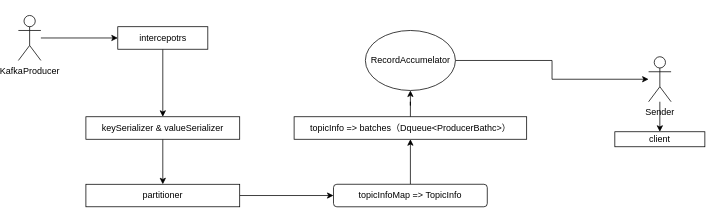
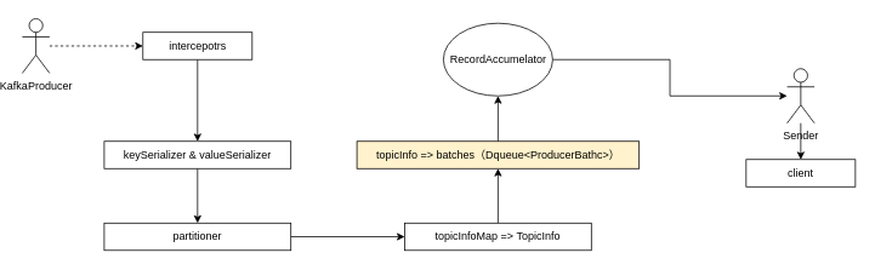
- <mxCell id="2" value="" style="edgeStyle=orthogonalEdgeStyle;rounded=0;orthogonalLoop=1;jettySize=auto;html=1;" edge="1" parent="1" source="3" target="7"><mxGeometry relative="1" as="geometry" /></mxCell>
+ <mxCell id="2" value="" style="edgeStyle=orthogonalEdgeStyle;rounded=0;orthogonalLoop=1;jettySize=auto;html=1;dashed=1;" edge="1" parent="1" source="3" target="7"><mxGeometry relative="1" as="geometry" /></mxCell>
- <mxCell id="5" value="RecordAccumelator" style="ellipse;whiteSpace=wrap;html=1;" vertex="1" parent="1"><mxGeometry x="482.5" y="40" width="120" height="80" as="geometry" /></mxCell>
+ <mxCell id="5" value="RecordAccumelator" style="ellipse;whiteSpace=wrap;html=1;" vertex="1" parent="1"><mxGeometry x="482.5" y="25" width="120" height="80" as="geometry" /></mxCell>
- <mxCell id="15" value="topicInfo =&amp;gt; batches（Dqueue&amp;lt;ProducerBathc&amp;gt;）" style="whiteSpace=wrap;html=1;verticalAlign=middle;" vertex="1" parent="1"><mxGeometry x="387.5" y="155" width="310" height="30" as="geometry" /></mxCell>
+ <mxCell id="15" value="topicInfo =&amp;gt; batches（Dqueue&amp;lt;ProducerBathc&amp;gt;）" style="whiteSpace=wrap;html=1;verticalAlign=middle;fillColor=#fff2cc;" vertex="1" parent="1"><mxGeometry x="387.5" y="155" width="310" height="30" as="geometry" /></mxCell>
- <mxCell id="18" value="client" style="whiteSpace=wrap;html=1;verticalAlign=middle;" vertex="1" parent="1"><mxGeometry x="815" y="175" width="120" height="20" as="geometry" /></mxCell>
+ <mxCell id="18" value="client" style="whiteSpace=wrap;html=1;verticalAlign=middle;" vertex="1" parent="1"><mxGeometry x="815" y="175" width="120" height="30" as="geometry" /></mxCell>
- <mxCell id="13" value="topicInfoMap =&amp;gt; TopicInfo" style="whiteSpace=wrap;html=1;verticalAlign=middle;rounded=1;" vertex="1" parent="1"><mxGeometry x="440" y="245" width="205" height="30" as="geometry" /></mxCell>
+ <mxCell id="13" value="topicInfoMap =&amp;gt; TopicInfo" style="whiteSpace=wrap;html=1;verticalAlign=middle;" vertex="1" parent="1"><mxGeometry x="440" y="245" width="205" height="30" as="geometry" /></mxCell>
